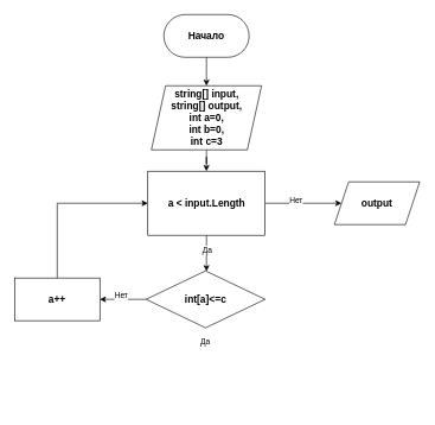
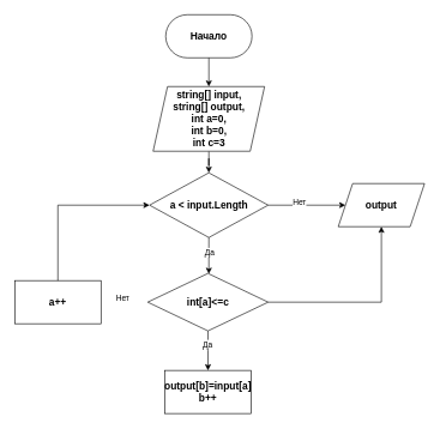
- <mxCell id="10" value="&lt;b&gt;&lt;font style=&quot;font-size: 14px;&quot;&gt;a &amp;lt; input.Length&lt;/font&gt;&lt;/b&gt;" style="whiteSpace=wrap;html=1;rounded=0;" parent="1" vertex="1"><mxGeometry x="207.5" y="240" width="165" height="90" as="geometry" /></mxCell>
+ <mxCell id="10" value="&lt;b&gt;&lt;font style=&quot;font-size: 14px;&quot;&gt;a &amp;lt; input.Length&lt;/font&gt;&lt;/b&gt;" style="rhombus;whiteSpace=wrap;html=1;" parent="1" vertex="1"><mxGeometry x="207.5" y="240" width="165" height="90" as="geometry" /></mxCell>
- <mxCell id="13" value="" style="edgeStyle=orthogonalEdgeStyle;rounded=0;orthogonalLoop=1;jettySize=auto;html=1;" parent="1" source="14" target="16" edge="1"><mxGeometry relative="1" as="geometry" /></mxCell>
+ <mxCell id="13" value="" style="edgeStyle=orthogonalEdgeStyle;rounded=0;orthogonalLoop=1;jettySize=auto;html=1;" parent="1" source="14" target="11" edge="1"><mxGeometry relative="1" as="geometry" /></mxCell>
+ <mxCell id="12" value="" style="edgeStyle=orthogonalEdgeStyle;rounded=0;orthogonalLoop=1;jettySize=auto;html=1;" parent="1" source="14" target="15" edge="1"><mxGeometry relative="1" as="geometry" /></mxCell>
+ <mxCell id="15" value="&lt;b&gt;&lt;font style=&quot;font-size: 14px;&quot;&gt;output[b]=input[a]&lt;br&gt;b++&lt;/font&gt;&lt;/b&gt;" style="rounded=0;whiteSpace=wrap;html=1;" parent="1" vertex="1"><mxGeometry x="228.75" y="515" width="120" height="60" as="geometry" /></mxCell>
